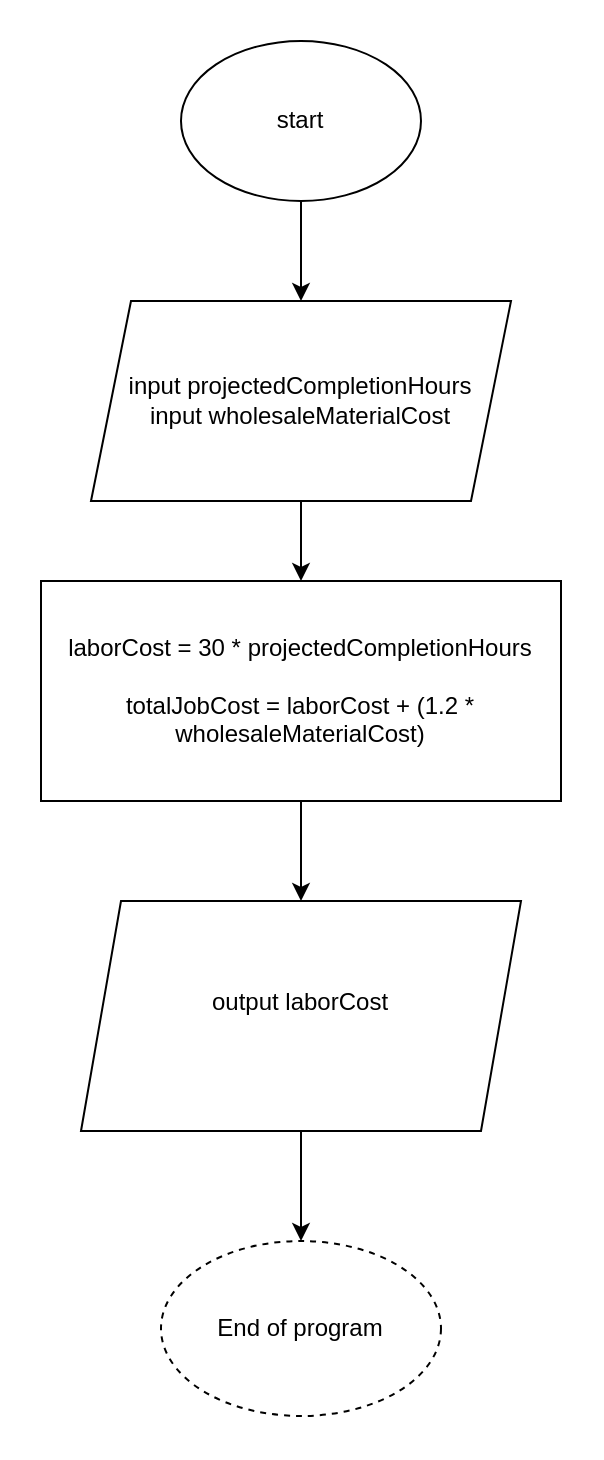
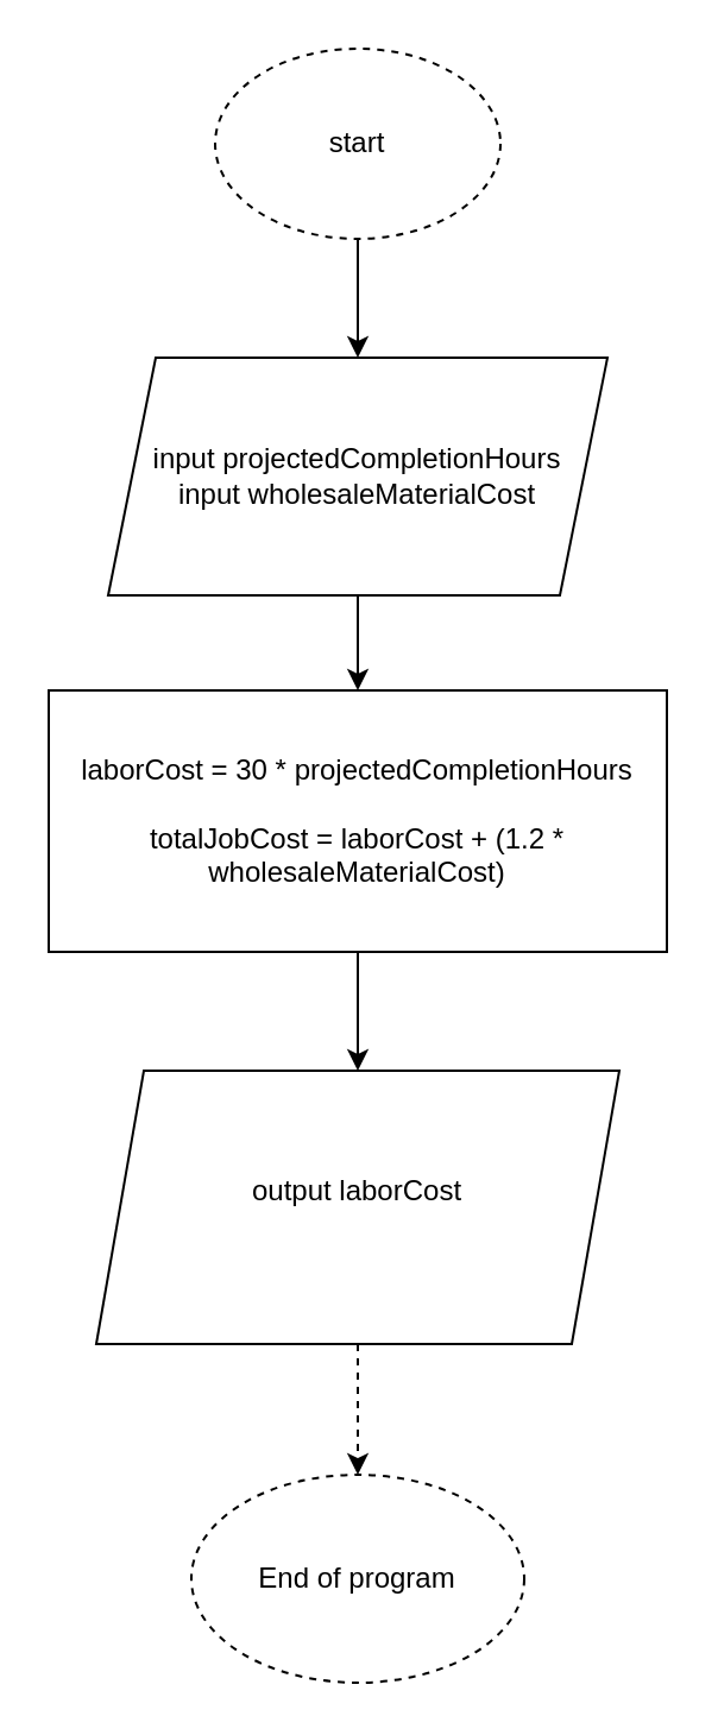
- <mxCell id="3" value="start" style="ellipse;whiteSpace=wrap;html=1;" vertex="1" parent="1"><mxGeometry x="90" y="20" width="120" height="80" as="geometry" /></mxCell>
+ <mxCell id="3" value="start" style="ellipse;whiteSpace=wrap;html=1;dashed=1;" vertex="1" parent="1"><mxGeometry x="90" y="20" width="120" height="80" as="geometry" /></mxCell>
- <mxCell id="8" value="" style="edgeStyle=orthogonalEdgeStyle;rounded=0;orthogonalLoop=1;jettySize=auto;html=1;" edge="1" parent="1" source="9" target="10"><mxGeometry relative="1" as="geometry" /></mxCell>
+ <mxCell id="8" value="" style="edgeStyle=orthogonalEdgeStyle;rounded=0;orthogonalLoop=1;jettySize=auto;html=1;dashed=1;" edge="1" parent="1" source="9" target="10"><mxGeometry relative="1" as="geometry" /></mxCell>
